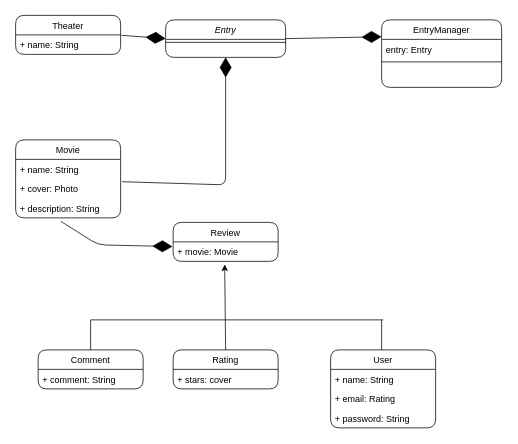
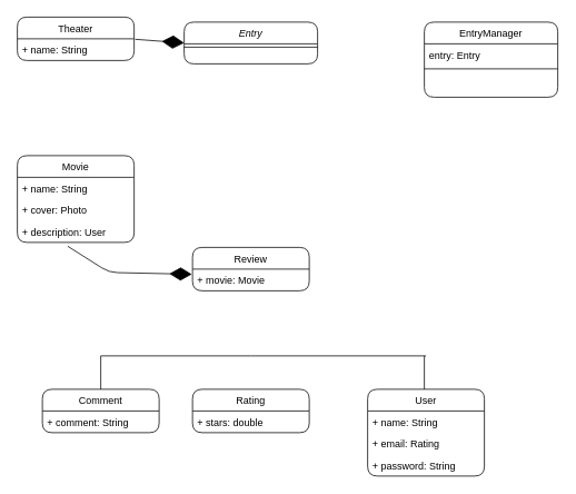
- <mxCell id="25" value="" style="endArrow=diamondThin;endFill=1;endSize=24;html=1;rounded=1;exitX=1;exitY=0.5;exitDx=0;exitDy=0;entryX=0;entryY=0.25;entryDx=0;entryDy=0;" edge="1" parent="1" source="2" target="4"><mxGeometry width="160" relative="1" as="geometry"><mxPoint x="508" y="91" as="sourcePoint" /><mxPoint x="440" y="146" as="targetPoint" /></mxGeometry></mxCell>
- <mxCell id="23" value="" style="endArrow=diamondThin;endFill=1;endSize=24;html=1;rounded=1;exitX=1.014;exitY=0.146;exitDx=0;exitDy=0;exitPerimeter=0;entryX=0.5;entryY=1;entryDx=0;entryDy=0;" edge="1" parent="1" source="19" target="2"><mxGeometry width="160" relative="1" as="geometry"><mxPoint x="330" y="256" as="sourcePoint" /><mxPoint x="440" y="236" as="targetPoint" /><Array as="points"><mxPoint x="300" y="246" /></Array></mxGeometry></mxCell>
- <mxCell id="20" value="+ description: String" style="text;strokeColor=none;fillColor=none;align=left;verticalAlign=top;spacingLeft=4;spacingRight=4;overflow=hidden;rotatable=0;points=[[0,0.5],[1,0.5]];portConstraint=eastwest;rounded=1;" vertex="1" parent="17"><mxGeometry y="78" width="140" height="26" as="geometry" /></mxCell>
+ <mxCell id="20" value="+ description: User" style="text;strokeColor=none;fillColor=none;align=left;verticalAlign=top;spacingLeft=4;spacingRight=4;overflow=hidden;rotatable=0;points=[[0,0.5],[1,0.5]];portConstraint=eastwest;rounded=1;" vertex="1" parent="17"><mxGeometry y="78" width="140" height="26" as="geometry" /></mxCell>
- <mxCell id="27" value="" style="endArrow=classic;html=1;rounded=1;exitX=0.5;exitY=0;exitDx=0;exitDy=0;entryX=0.491;entryY=1.162;entryDx=0;entryDy=0;entryPerimeter=0;" edge="1" parent="1" source="9" target="16"><mxGeometry width="50" height="50" relative="1" as="geometry"><mxPoint x="390" y="396" as="sourcePoint" /><mxPoint x="299.58" y="398.596" as="targetPoint" /></mxGeometry></mxCell>
- <mxCell id="10" value="+ stars: cover" style="text;strokeColor=none;fillColor=none;align=left;verticalAlign=top;spacingLeft=4;spacingRight=4;overflow=hidden;rotatable=0;points=[[0,0.5],[1,0.5]];portConstraint=eastwest;rounded=1;" vertex="1" parent="9"><mxGeometry y="26" width="140" height="26" as="geometry" /></mxCell>
+ <mxCell id="10" value="+ stars: double" style="text;strokeColor=none;fillColor=none;align=left;verticalAlign=top;spacingLeft=4;spacingRight=4;overflow=hidden;rotatable=0;points=[[0,0.5],[1,0.5]];portConstraint=eastwest;rounded=1;" vertex="1" parent="9"><mxGeometry y="26" width="140" height="26" as="geometry" /></mxCell>
